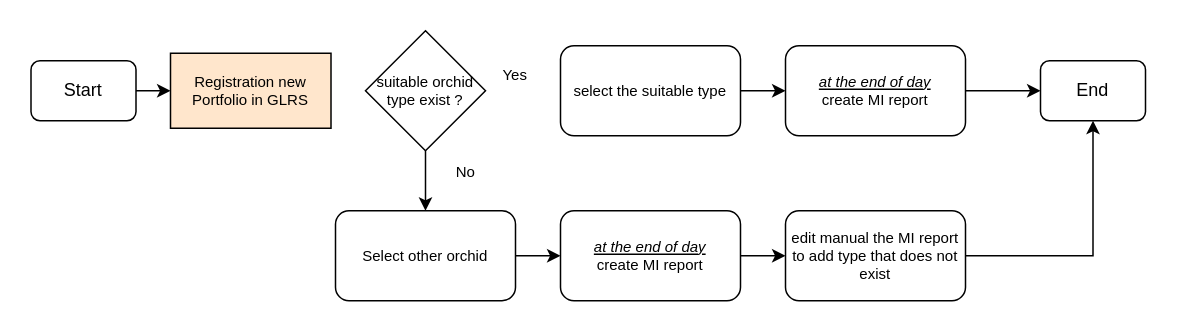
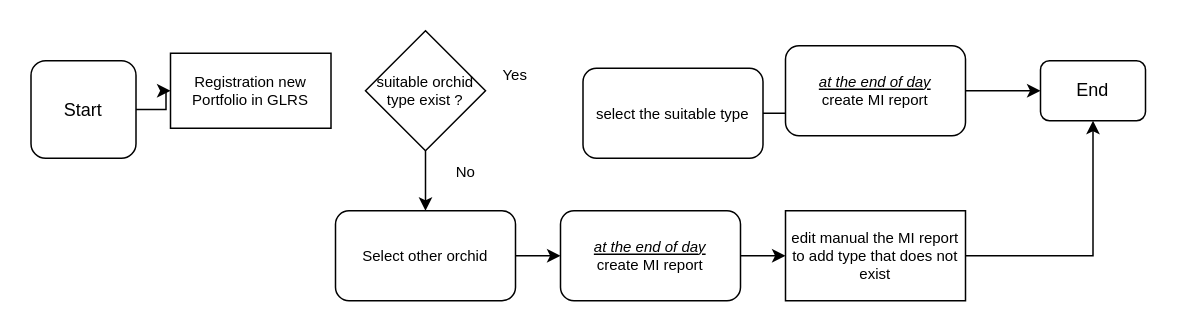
- <mxCell id="3" value="Start" style="rounded=1;whiteSpace=wrap;html=1;" parent="1" vertex="1"><mxGeometry x="20" y="40" width="70" height="40" as="geometry" /></mxCell>
+ <mxCell id="3" value="Start" style="rounded=1;whiteSpace=wrap;html=1;" parent="1" vertex="1"><mxGeometry x="20" y="40" width="70" height="65" as="geometry" /></mxCell>
- <mxCell id="4" value="Registration new Portfolio in GLRS" style="rounded=0;whiteSpace=wrap;html=1;fontSize=10;fillColor=#ffe6cc;" parent="1" vertex="1"><mxGeometry x="113" y="35" width="107" height="50" as="geometry" /></mxCell>
+ <mxCell id="4" value="Registration new Portfolio in GLRS" style="rounded=0;whiteSpace=wrap;html=1;fontSize=10;" parent="1" vertex="1"><mxGeometry x="113" y="35" width="107" height="50" as="geometry" /></mxCell>
- <mxCell id="8" value="select the suitable type" style="rounded=1;whiteSpace=wrap;html=1;fontSize=10;" parent="1" vertex="1"><mxGeometry x="373" y="30" width="120" height="60" as="geometry" /></mxCell>
+ <mxCell id="8" value="select the suitable type" style="rounded=1;whiteSpace=wrap;html=1;fontSize=10;" parent="1" vertex="1"><mxGeometry x="388" y="45" width="120" height="60" as="geometry" /></mxCell>
- <mxCell id="15" value="edit manual the MI report to add type that does not exist" style="rounded=1;whiteSpace=wrap;html=1;fontSize=10;" parent="1" vertex="1"><mxGeometry x="523" y="140" width="120" height="60" as="geometry" /></mxCell>
+ <mxCell id="15" value="edit manual the MI report to add type that does not exist" style="whiteSpace=wrap;html=1;fontSize=10;rounded=0;" parent="1" vertex="1"><mxGeometry x="523" y="140" width="120" height="60" as="geometry" /></mxCell>
